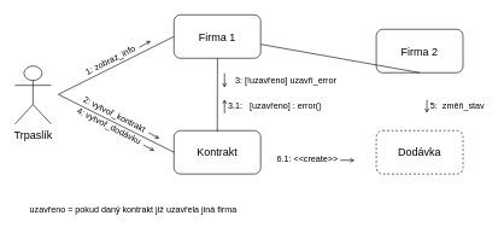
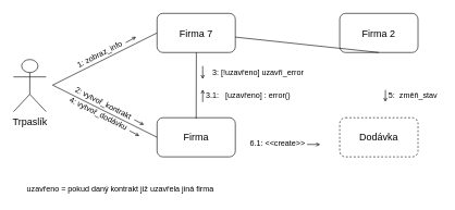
- <mxCell id="3" value="&lt;font style=&quot;font-size: 15px;&quot;&gt;Firma 1&lt;/font&gt;" style="rounded=1;whiteSpace=wrap;html=1;" parent="1" vertex="1"><mxGeometry x="240" y="20" width="120" height="60" as="geometry" /></mxCell>
+ <mxCell id="3" value="&lt;font style=&quot;font-size: 15px;&quot;&gt;Firma 7&lt;/font&gt;" style="rounded=1;whiteSpace=wrap;html=1;" parent="1" vertex="1"><mxGeometry x="240" y="20" width="120" height="60" as="geometry" /></mxCell>
- <mxCell id="6" value="&lt;font style=&quot;font-size: 15px;&quot;&gt;Firma 2&lt;/font&gt;" style="rounded=1;whiteSpace=wrap;html=1;" parent="1" vertex="1"><mxGeometry x="520" y="40" width="120" height="60" as="geometry" /></mxCell>
+ <mxCell id="6" value="&lt;font style=&quot;font-size: 15px;&quot;&gt;Firma 2&lt;/font&gt;" style="rounded=1;whiteSpace=wrap;html=1;" parent="1" vertex="1"><mxGeometry x="520" y="20" width="120" height="60" as="geometry" /></mxCell>
- <mxCell id="4" value="&lt;font style=&quot;font-size: 15px;&quot;&gt;Kontrakt&lt;/font&gt;" style="rounded=1;whiteSpace=wrap;html=1;" parent="1" vertex="1"><mxGeometry x="240" y="180" width="120" height="60" as="geometry" /></mxCell>
+ <mxCell id="4" value="&lt;font style=&quot;font-size: 15px;&quot;&gt;Firma&lt;/font&gt;" style="rounded=1;whiteSpace=wrap;html=1;" parent="1" vertex="1"><mxGeometry x="240" y="180" width="120" height="60" as="geometry" /></mxCell>
